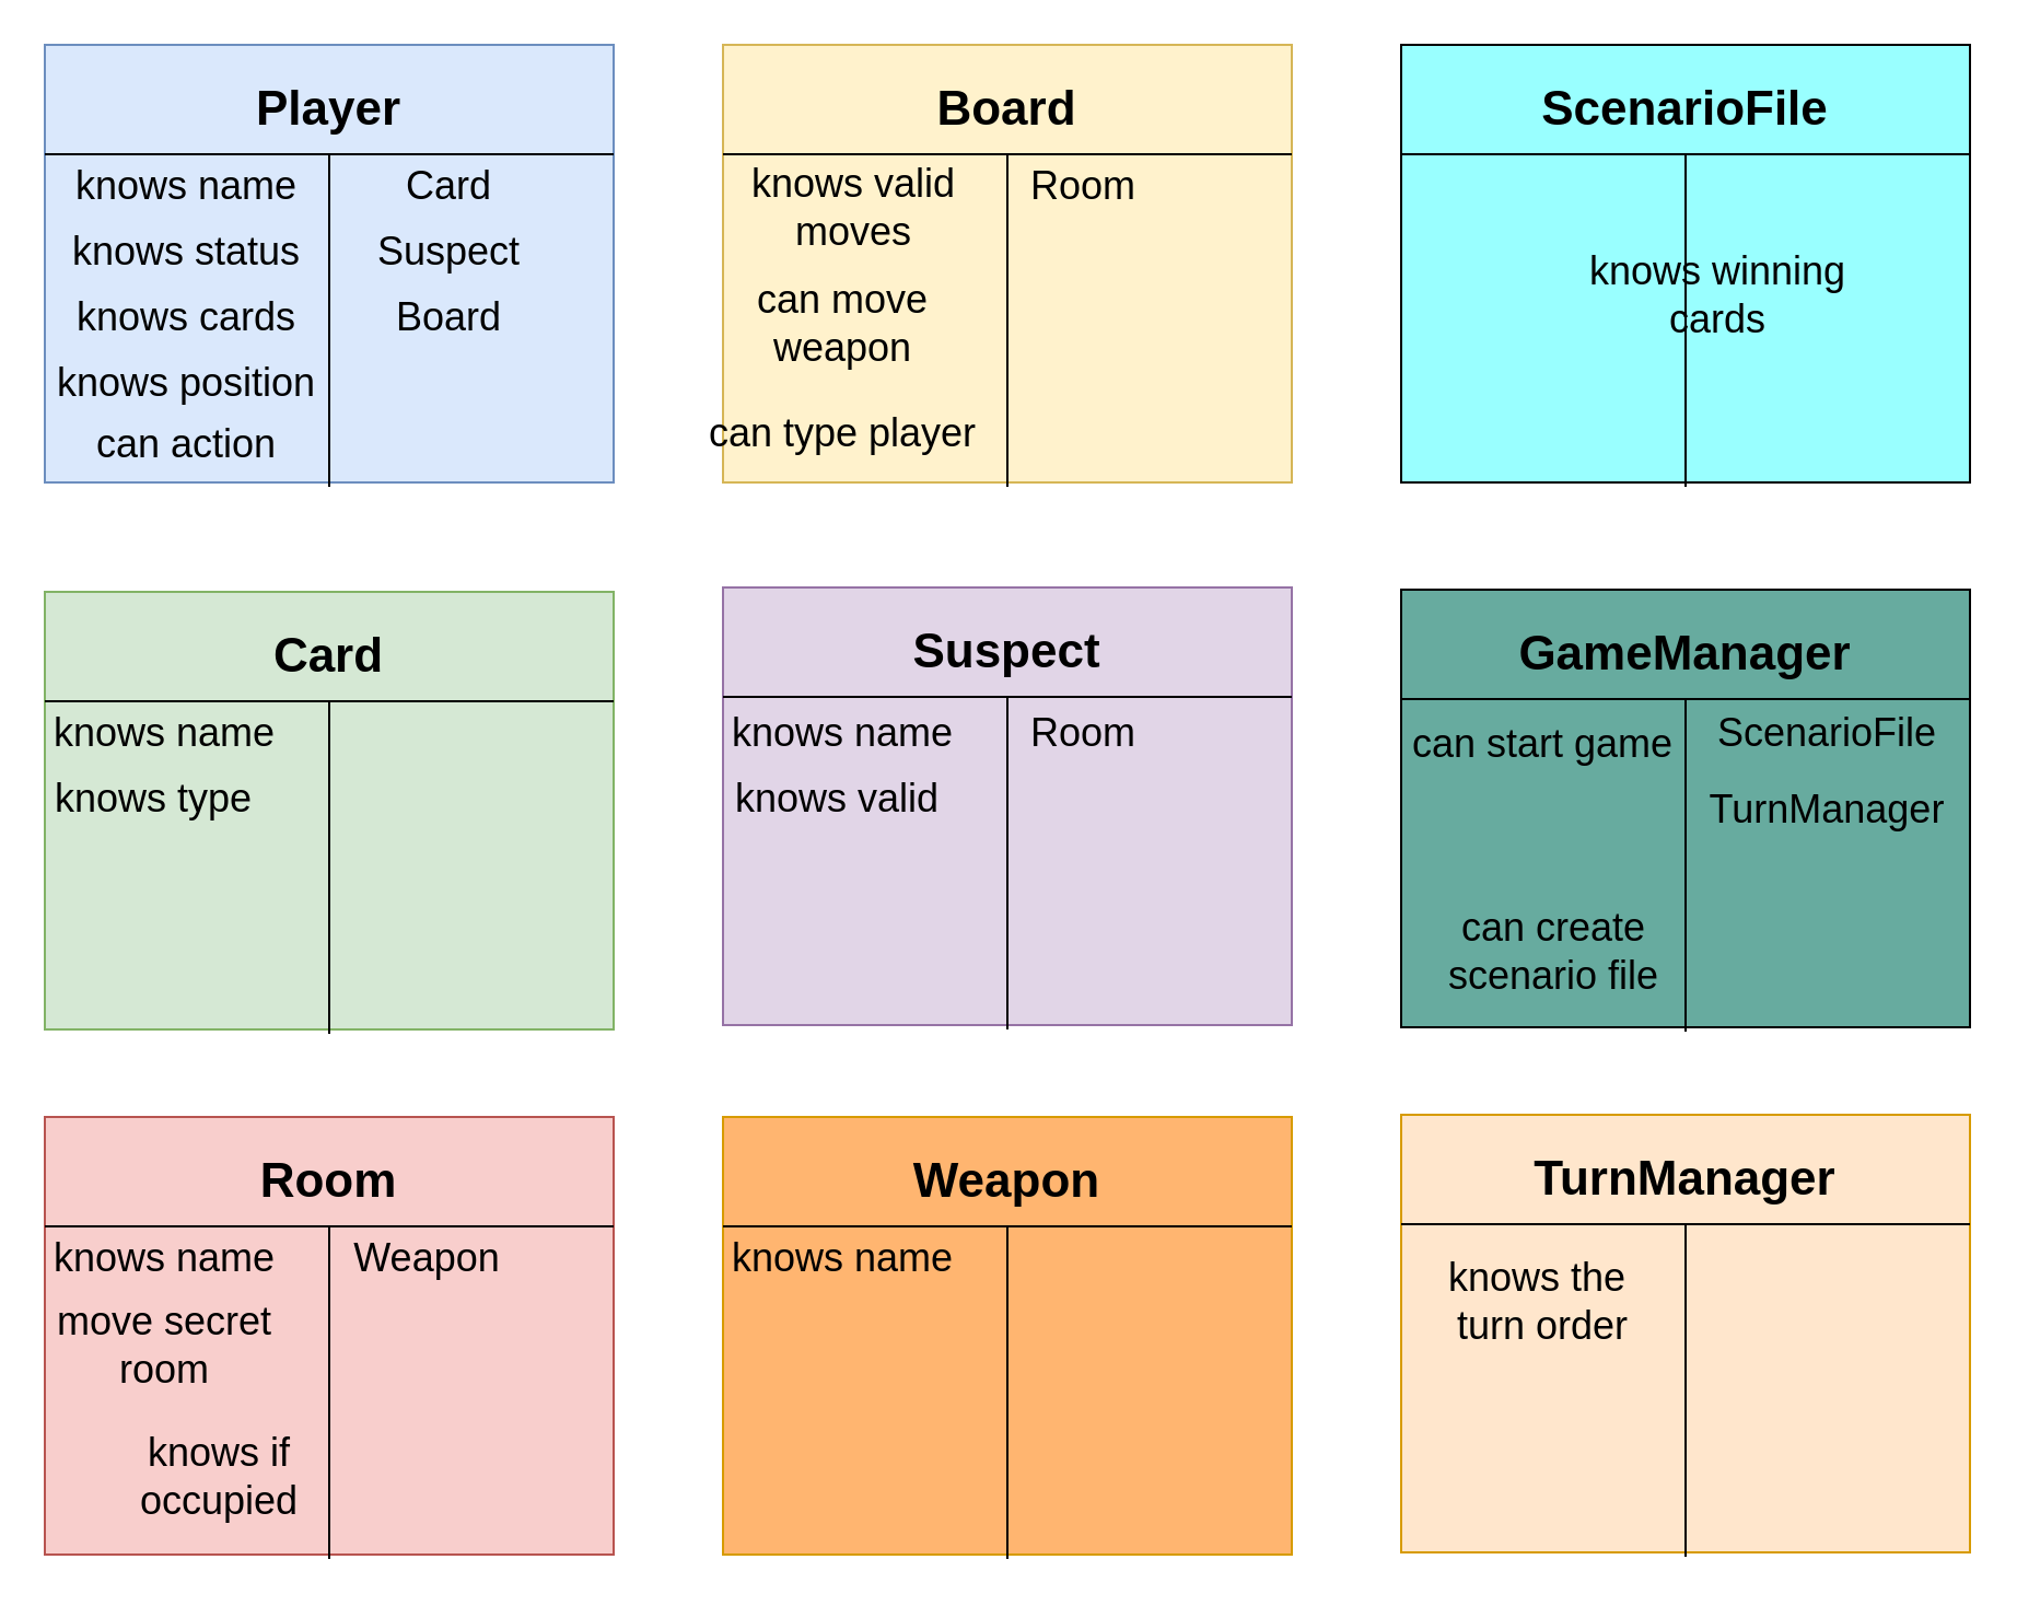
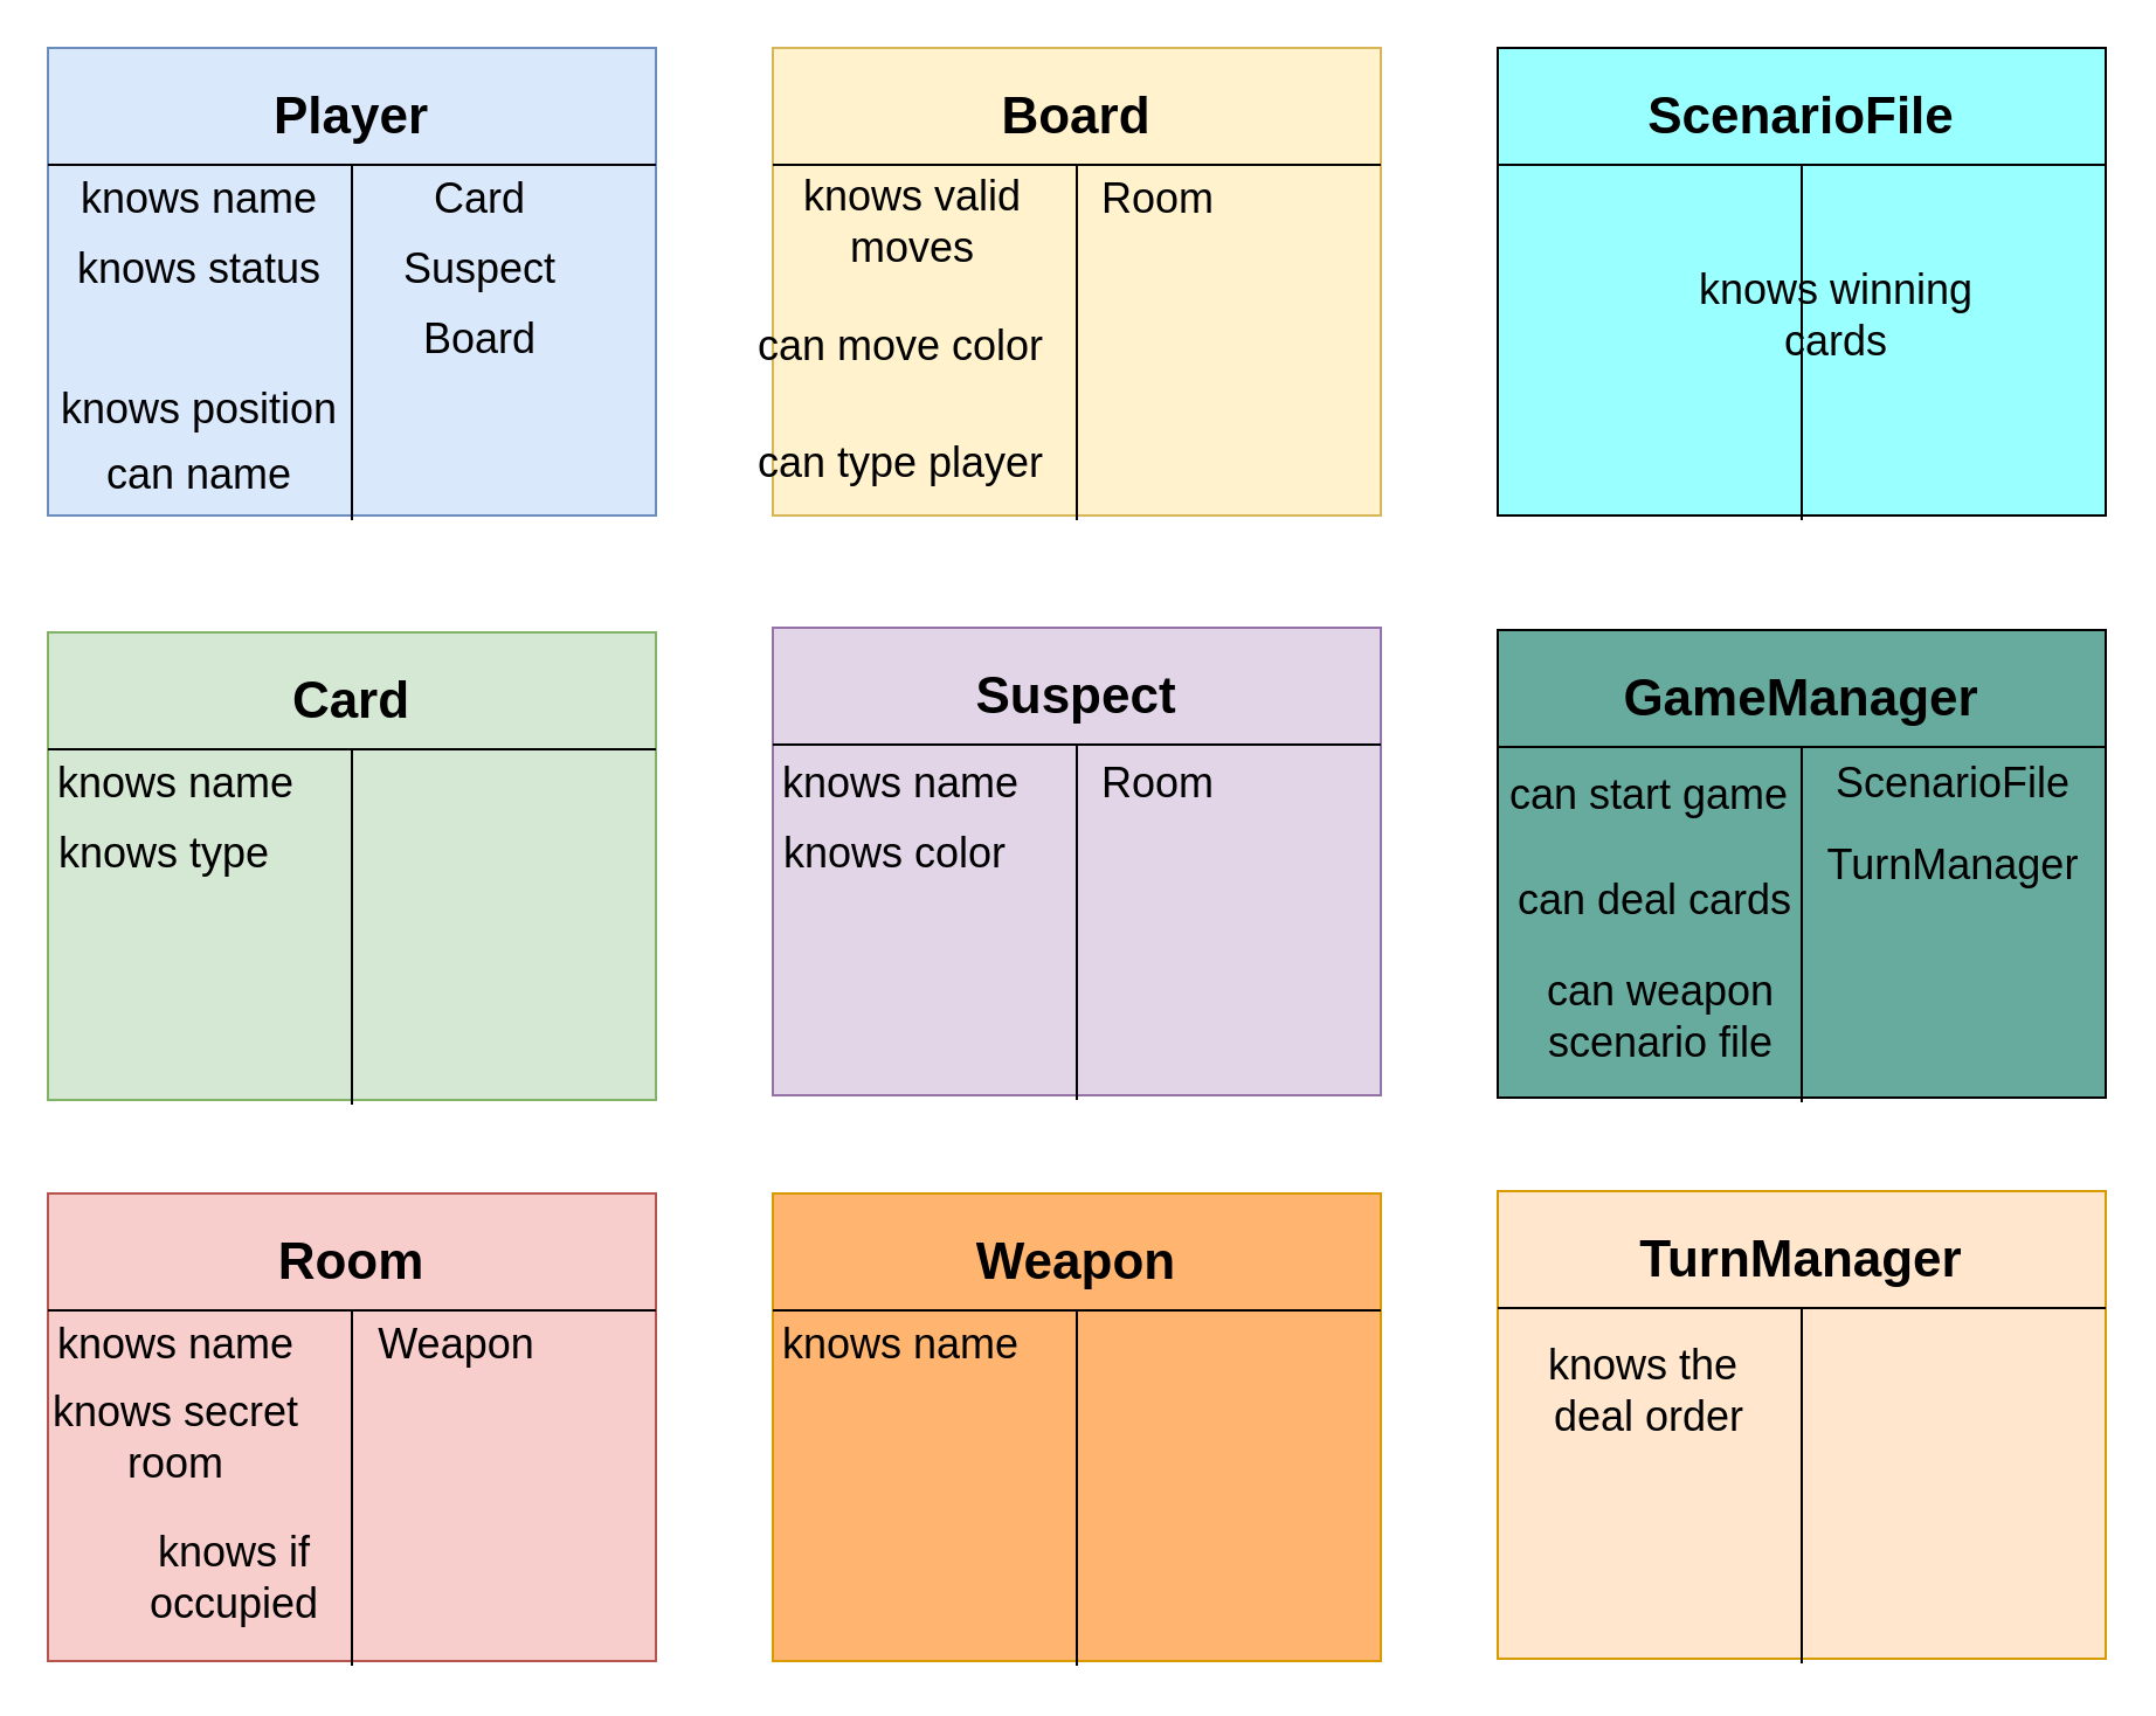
- <mxCell id="44" value="&lt;font style=&quot;font-size: 18px&quot;&gt;knows cards&lt;/font&gt;" style="text;html=1;strokeColor=none;fillColor=none;align=center;verticalAlign=middle;whiteSpace=wrap;rounded=0;" parent="1" vertex="1"><mxGeometry x="30" y="130" width="110" height="30" as="geometry" /></mxCell>
- <mxCell id="58" value="&lt;font style=&quot;font-size: 18px&quot;&gt;can move weapon&lt;/font&gt;" style="text;html=1;strokeColor=none;fillColor=none;align=center;verticalAlign=middle;whiteSpace=wrap;rounded=0;" parent="1" vertex="1"><mxGeometry x="320" y="130" width="130" height="35" as="geometry" /></mxCell>
+ <mxCell id="58" value="&lt;font style=&quot;font-size: 18px&quot;&gt;can move color&lt;/font&gt;" style="text;html=1;strokeColor=none;fillColor=none;align=center;verticalAlign=middle;whiteSpace=wrap;rounded=0;" parent="1" vertex="1"><mxGeometry x="320" y="130" width="130" height="35" as="geometry" /></mxCell>
- <mxCell id="42" value="&lt;font style=&quot;font-size: 18px&quot;&gt;can action&lt;/font&gt;" style="text;html=1;strokeColor=none;fillColor=none;align=center;verticalAlign=middle;whiteSpace=wrap;rounded=0;" parent="1" vertex="1"><mxGeometry x="20" y="185" width="130" height="35" as="geometry" /></mxCell>
+ <mxCell id="42" value="&lt;font style=&quot;font-size: 18px&quot;&gt;can name&lt;/font&gt;" style="text;html=1;strokeColor=none;fillColor=none;align=center;verticalAlign=middle;whiteSpace=wrap;rounded=0;" parent="1" vertex="1"><mxGeometry x="20" y="185" width="130" height="35" as="geometry" /></mxCell>
- <mxCell id="49" value="&lt;font style=&quot;font-size: 18px&quot;&gt;knows valid&amp;nbsp;&lt;/font&gt;" style="text;html=1;strokeColor=none;fillColor=none;align=center;verticalAlign=middle;whiteSpace=wrap;rounded=0;" parent="1" vertex="1"><mxGeometry x="330" y="350" width="110" height="30" as="geometry" /></mxCell>
+ <mxCell id="49" value="&lt;font style=&quot;font-size: 18px&quot;&gt;knows color&amp;nbsp;&lt;/font&gt;" style="text;html=1;strokeColor=none;fillColor=none;align=center;verticalAlign=middle;whiteSpace=wrap;rounded=0;" parent="1" vertex="1"><mxGeometry x="330" y="350" width="110" height="30" as="geometry" /></mxCell>
+ <mxCell id="64" value="&lt;font style=&quot;font-size: 18px&quot;&gt;can deal cards&amp;nbsp;&lt;/font&gt;" style="text;html=1;strokeColor=none;fillColor=none;align=center;verticalAlign=middle;whiteSpace=wrap;rounded=0;" parent="1" vertex="1"><mxGeometry x="645" y="370" width="130" height="30" as="geometry" /></mxCell>
- <mxCell id="65" value="&lt;font style=&quot;font-size: 18px&quot;&gt;can create scenario file&lt;/font&gt;" style="text;html=1;strokeColor=none;fillColor=none;align=center;verticalAlign=middle;whiteSpace=wrap;rounded=0;" parent="1" vertex="1"><mxGeometry x="645" y="420" width="130" height="30" as="geometry" /></mxCell>
+ <mxCell id="65" value="&lt;font style=&quot;font-size: 18px&quot;&gt;can weapon scenario file&lt;/font&gt;" style="text;html=1;strokeColor=none;fillColor=none;align=center;verticalAlign=middle;whiteSpace=wrap;rounded=0;" parent="1" vertex="1"><mxGeometry x="645" y="420" width="130" height="30" as="geometry" /></mxCell>
- <mxCell id="66" value="&lt;font style=&quot;font-size: 18px&quot;&gt;knows the&amp;nbsp;&lt;br&gt;turn order&lt;br&gt;&lt;/font&gt;" style="text;html=1;strokeColor=none;fillColor=none;align=center;verticalAlign=middle;whiteSpace=wrap;rounded=0;" parent="1" vertex="1"><mxGeometry x="640" y="570" width="130" height="50" as="geometry" /></mxCell>
+ <mxCell id="66" value="&lt;font style=&quot;font-size: 18px&quot;&gt;knows the&amp;nbsp;&lt;br&gt;deal order&lt;br&gt;&lt;/font&gt;" style="text;html=1;strokeColor=none;fillColor=none;align=center;verticalAlign=middle;whiteSpace=wrap;rounded=0;" parent="1" vertex="1"><mxGeometry x="640" y="570" width="130" height="50" as="geometry" /></mxCell>
- <mxCell id="54" value="&lt;font style=&quot;font-size: 18px&quot;&gt;move secret room&lt;/font&gt;" style="text;html=1;strokeColor=none;fillColor=none;align=center;verticalAlign=middle;whiteSpace=wrap;rounded=0;" parent="1" vertex="1"><mxGeometry x="20" y="590" width="110" height="50" as="geometry" /></mxCell>
+ <mxCell id="54" value="&lt;font style=&quot;font-size: 18px&quot;&gt;knows secret room&lt;/font&gt;" style="text;html=1;strokeColor=none;fillColor=none;align=center;verticalAlign=middle;whiteSpace=wrap;rounded=0;" parent="1" vertex="1"><mxGeometry x="20" y="590" width="110" height="50" as="geometry" /></mxCell>
